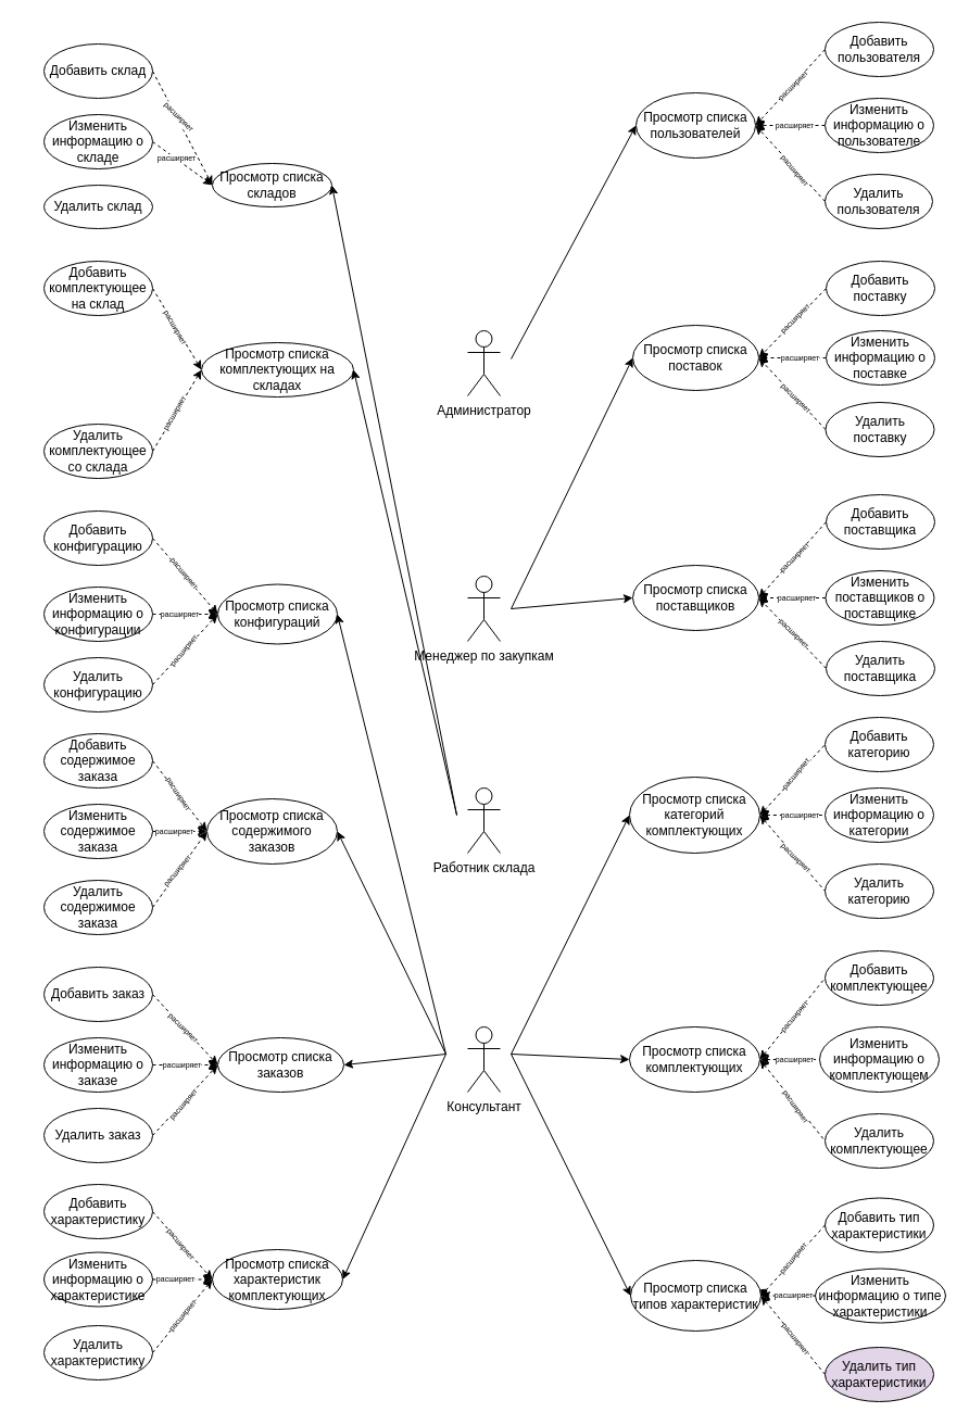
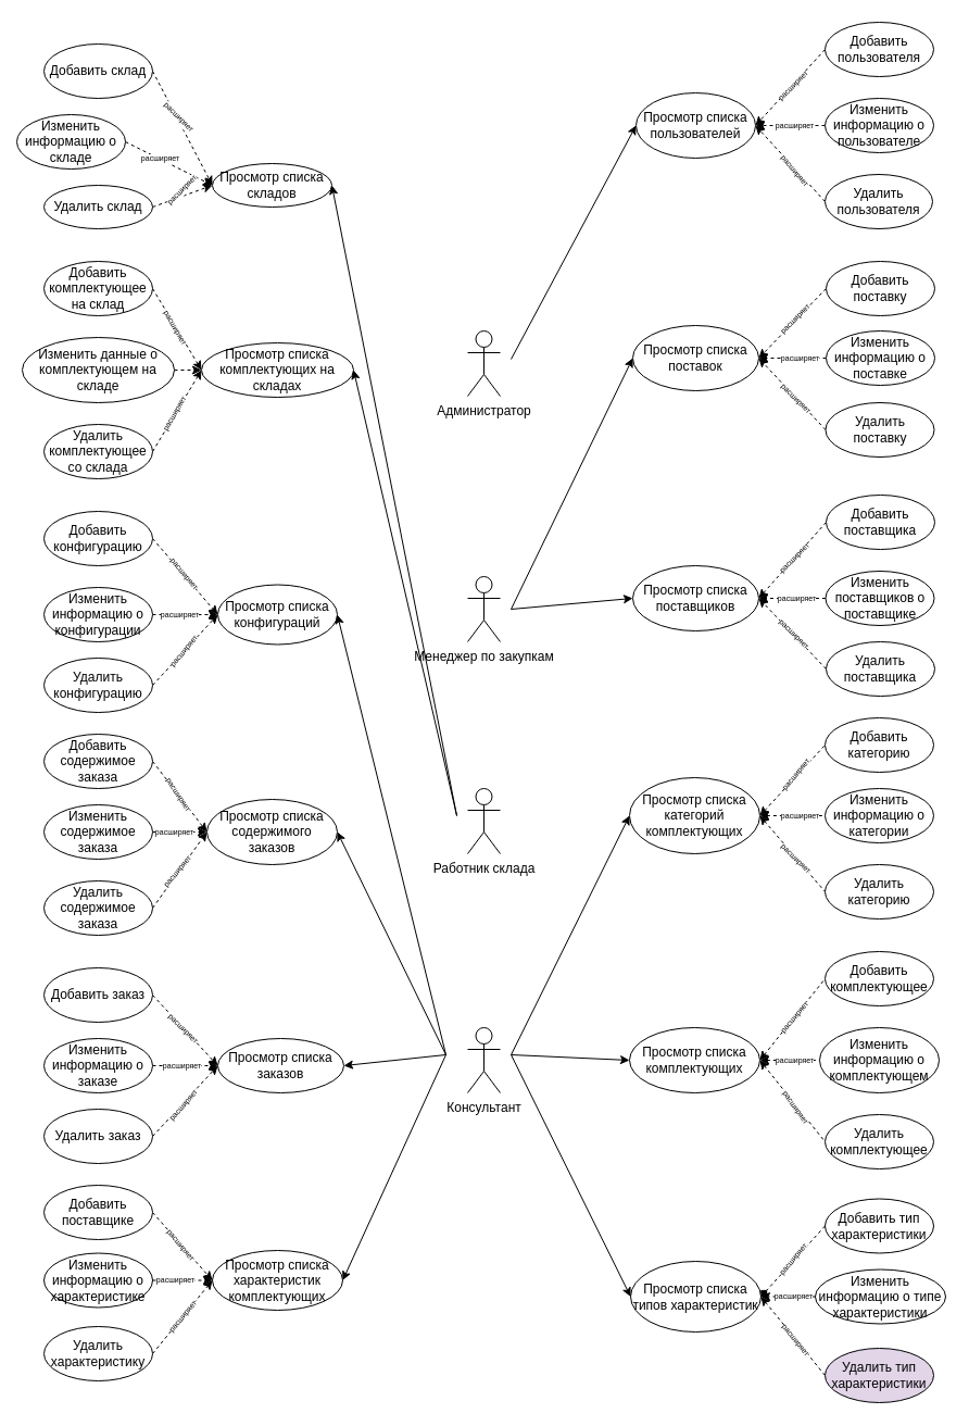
- <mxCell id="29" value="Изменить информацию о складе" style="ellipse;whiteSpace=wrap;html=1;" vertex="1" parent="1"><mxGeometry x="40" y="105" width="100" height="50" as="geometry" /></mxCell>
+ <mxCell id="29" value="Изменить информацию о складе" style="ellipse;whiteSpace=wrap;html=1;" vertex="1" parent="1"><mxGeometry x="15" y="105" width="100" height="50" as="geometry" /></mxCell>
+ <mxCell id="30" style="edgeStyle=none;rounded=0;orthogonalLoop=1;jettySize=auto;html=1;exitX=1;exitY=0.5;exitDx=0;exitDy=0;dashed=1;startArrow=none;startFill=0;targetPerimeterSpacing=50;entryX=0;entryY=0.5;entryDx=0;entryDy=0;" edge="1" parent="1" source="32" target="14"><mxGeometry relative="1" as="geometry"><mxPoint x="-10" y="130" as="targetPoint" /></mxGeometry></mxCell>
+ <mxCell id="31" value="расширяет" style="edgeLabel;html=1;align=center;verticalAlign=middle;resizable=0;points=[];fontSize=7;rotation=-45;" vertex="1" connectable="0" parent="30"><mxGeometry x="-0.349" y="1" relative="1" as="geometry"><mxPoint x="9" y="-8" as="offset" /></mxGeometry></mxCell>
+ <mxCell id="20" value="Изменить данные о комплектующем на складе" style="ellipse;whiteSpace=wrap;html=1;" vertex="1" parent="1"><mxGeometry x="20" y="310" width="140" height="60" as="geometry" /></mxCell>
+ <mxCell id="19" style="edgeStyle=none;rounded=0;orthogonalLoop=1;jettySize=auto;html=1;exitX=1;exitY=0.5;exitDx=0;exitDy=0;entryX=0;entryY=0.5;entryDx=0;entryDy=0;dashed=1;startArrow=none;startFill=0;endArrow=classic;endFill=1;targetPerimeterSpacing=50;" edge="1" parent="1" source="20" target="15"><mxGeometry relative="1" as="geometry" /></mxCell>
- <mxCell id="46" value="Добавить характеристику" style="ellipse;whiteSpace=wrap;html=1;" vertex="1" parent="1"><mxGeometry x="40" y="1090" width="100" height="50" as="geometry" /></mxCell>
+ <mxCell id="46" value="Добавить поставщике" style="ellipse;whiteSpace=wrap;html=1;" vertex="1" parent="1"><mxGeometry x="40" y="1090" width="100" height="50" as="geometry" /></mxCell>
